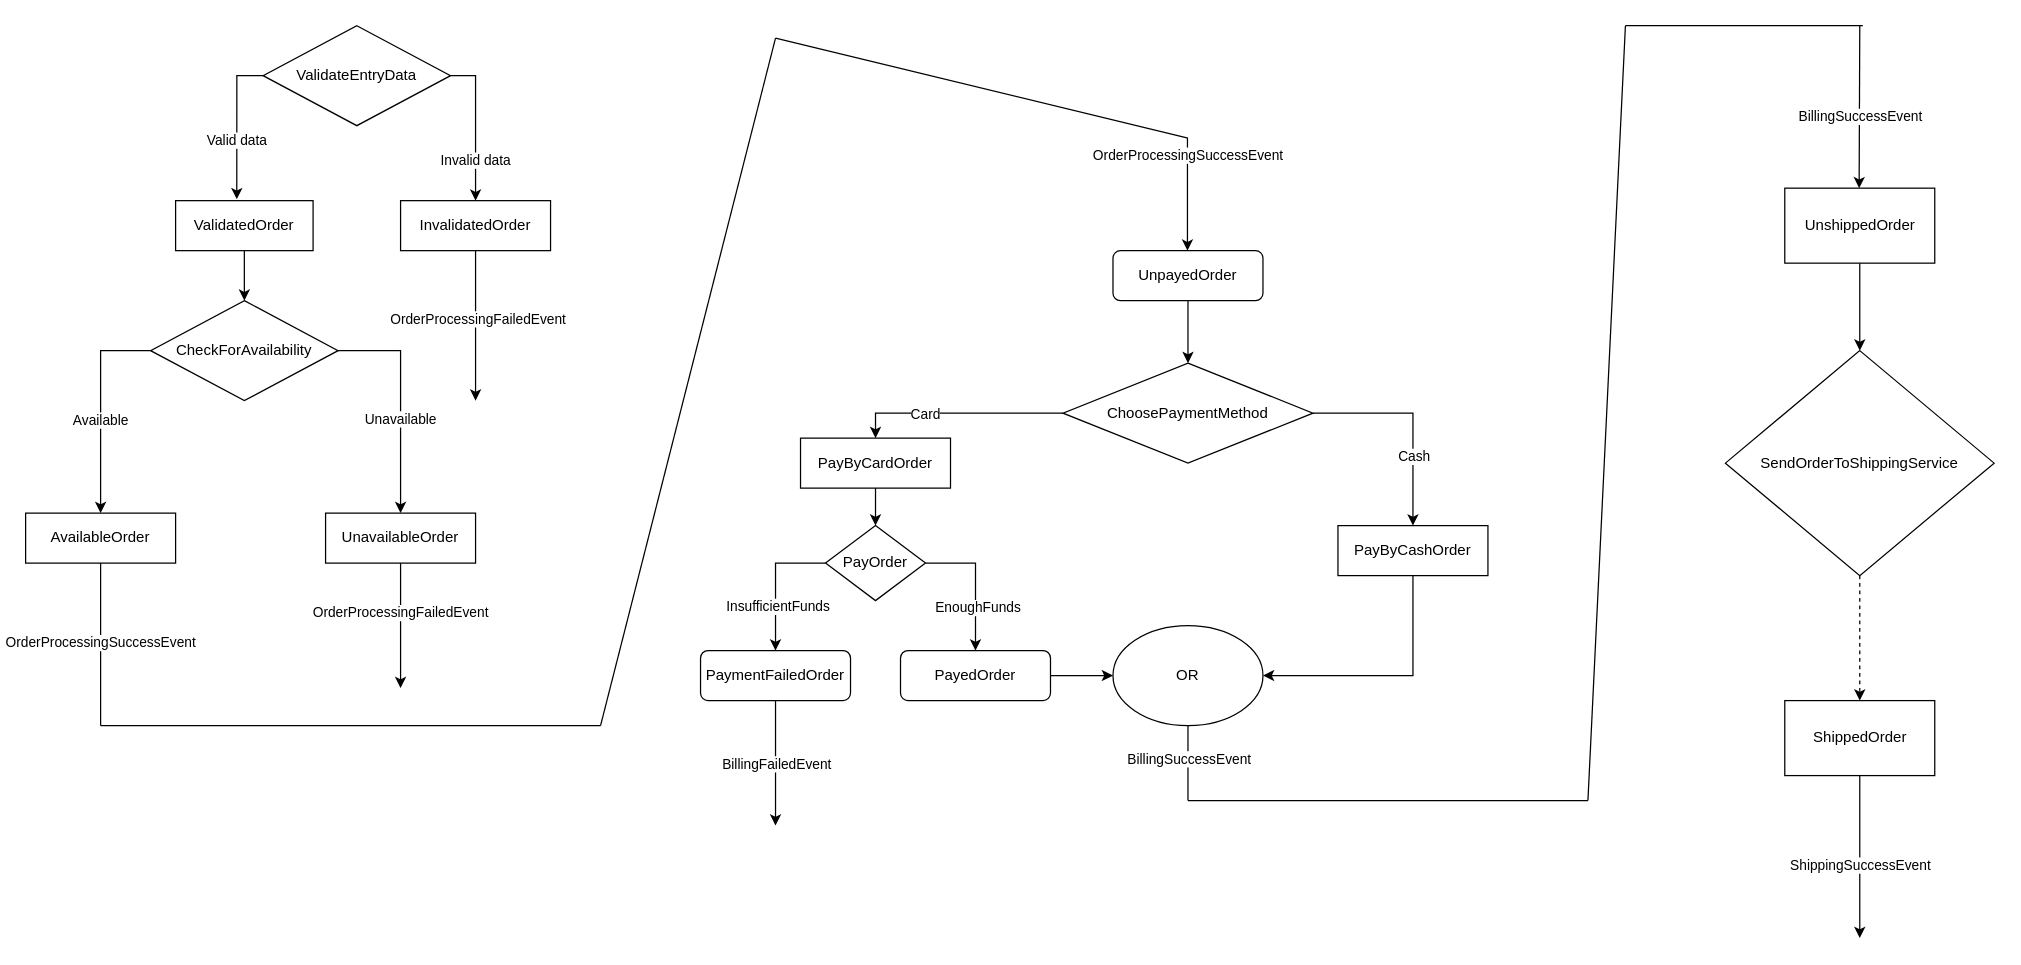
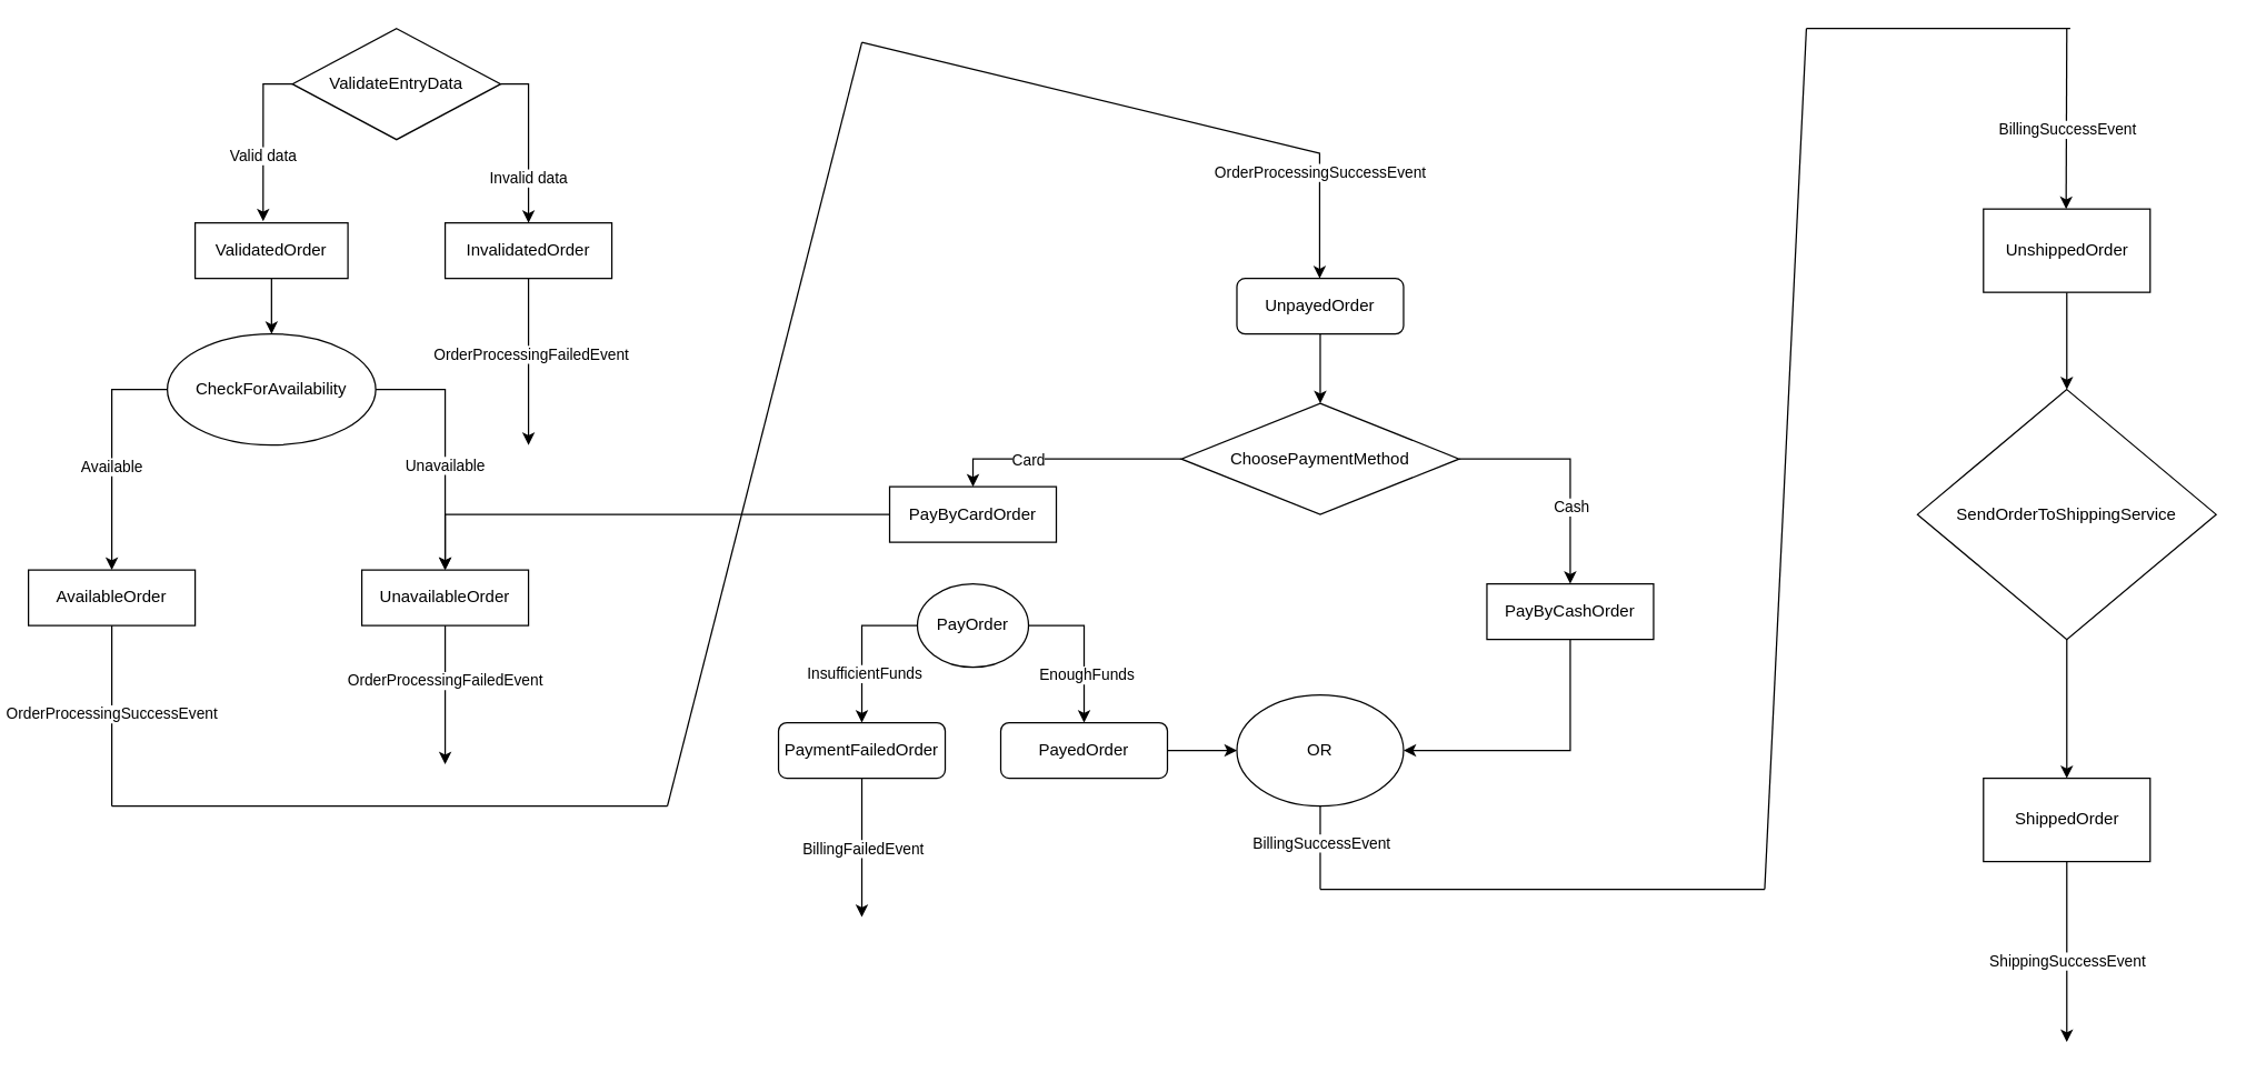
- <mxCell id="20" value="CheckForAvailability" style="rhombus;whiteSpace=wrap;html=1;" parent="1" vertex="1"><mxGeometry x="120" y="240" width="150" height="80" as="geometry" /></mxCell>
+ <mxCell id="20" value="CheckForAvailability" style="ellipse;whiteSpace=wrap;html=1;" parent="1" vertex="1"><mxGeometry x="120" y="240" width="150" height="80" as="geometry" /></mxCell>
- <mxCell id="30" style="edgeStyle=orthogonalEdgeStyle;rounded=0;orthogonalLoop=1;jettySize=auto;html=1;entryX=0.5;entryY=0;entryDx=0;entryDy=0;" parent="1" source="31" target="44" edge="1"><mxGeometry relative="1" as="geometry" /></mxCell>
+ <mxCell id="30" style="edgeStyle=orthogonalEdgeStyle;rounded=0;orthogonalLoop=1;jettySize=auto;html=1;" parent="1" source="31" target="10" edge="1"><mxGeometry relative="1" as="geometry" /></mxCell>
- <mxCell id="44" value="PayOrder" style="rhombus;whiteSpace=wrap;html=1;" parent="1" vertex="1"><mxGeometry x="660" y="420" width="80" height="60" as="geometry" /></mxCell>
+ <mxCell id="44" value="PayOrder" style="ellipse;whiteSpace=wrap;html=1;" parent="1" vertex="1"><mxGeometry x="660" y="420" width="80" height="60" as="geometry" /></mxCell>
- <mxCell id="49" value="" style="edgeStyle=orthogonalEdgeStyle;rounded=0;orthogonalLoop=1;jettySize=auto;html=1;dashed=1;" parent="1" source="50" target="53" edge="1"><mxGeometry relative="1" as="geometry" /></mxCell>
+ <mxCell id="49" value="" style="edgeStyle=orthogonalEdgeStyle;rounded=0;orthogonalLoop=1;jettySize=auto;html=1;" parent="1" source="50" target="53" edge="1"><mxGeometry relative="1" as="geometry" /></mxCell>
